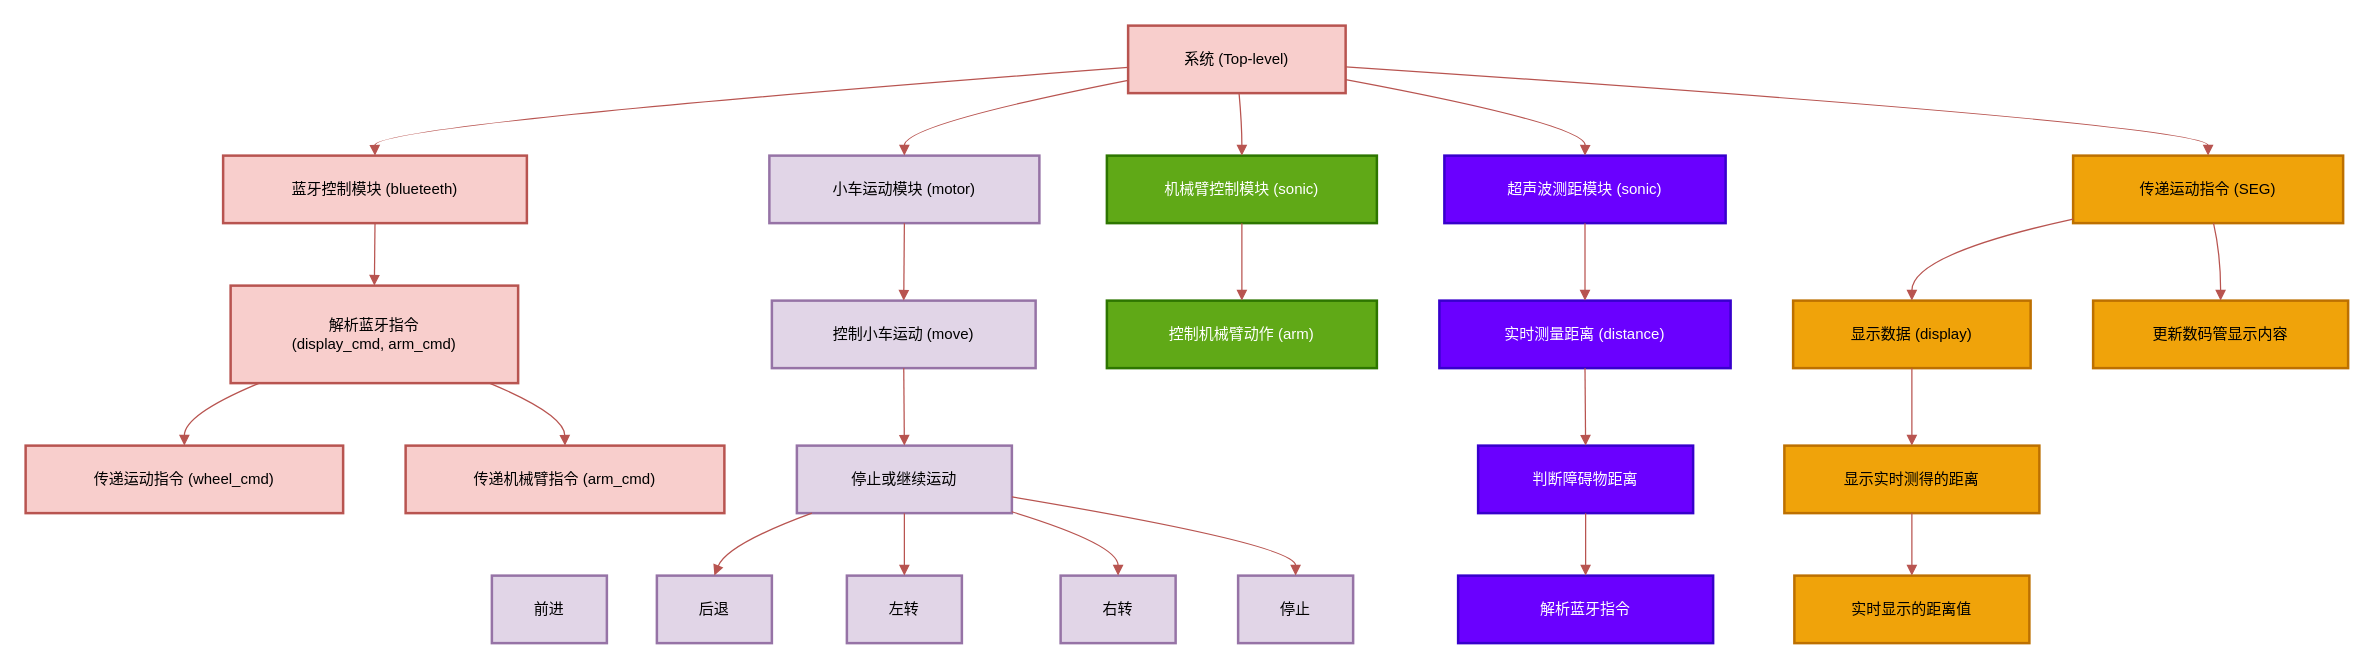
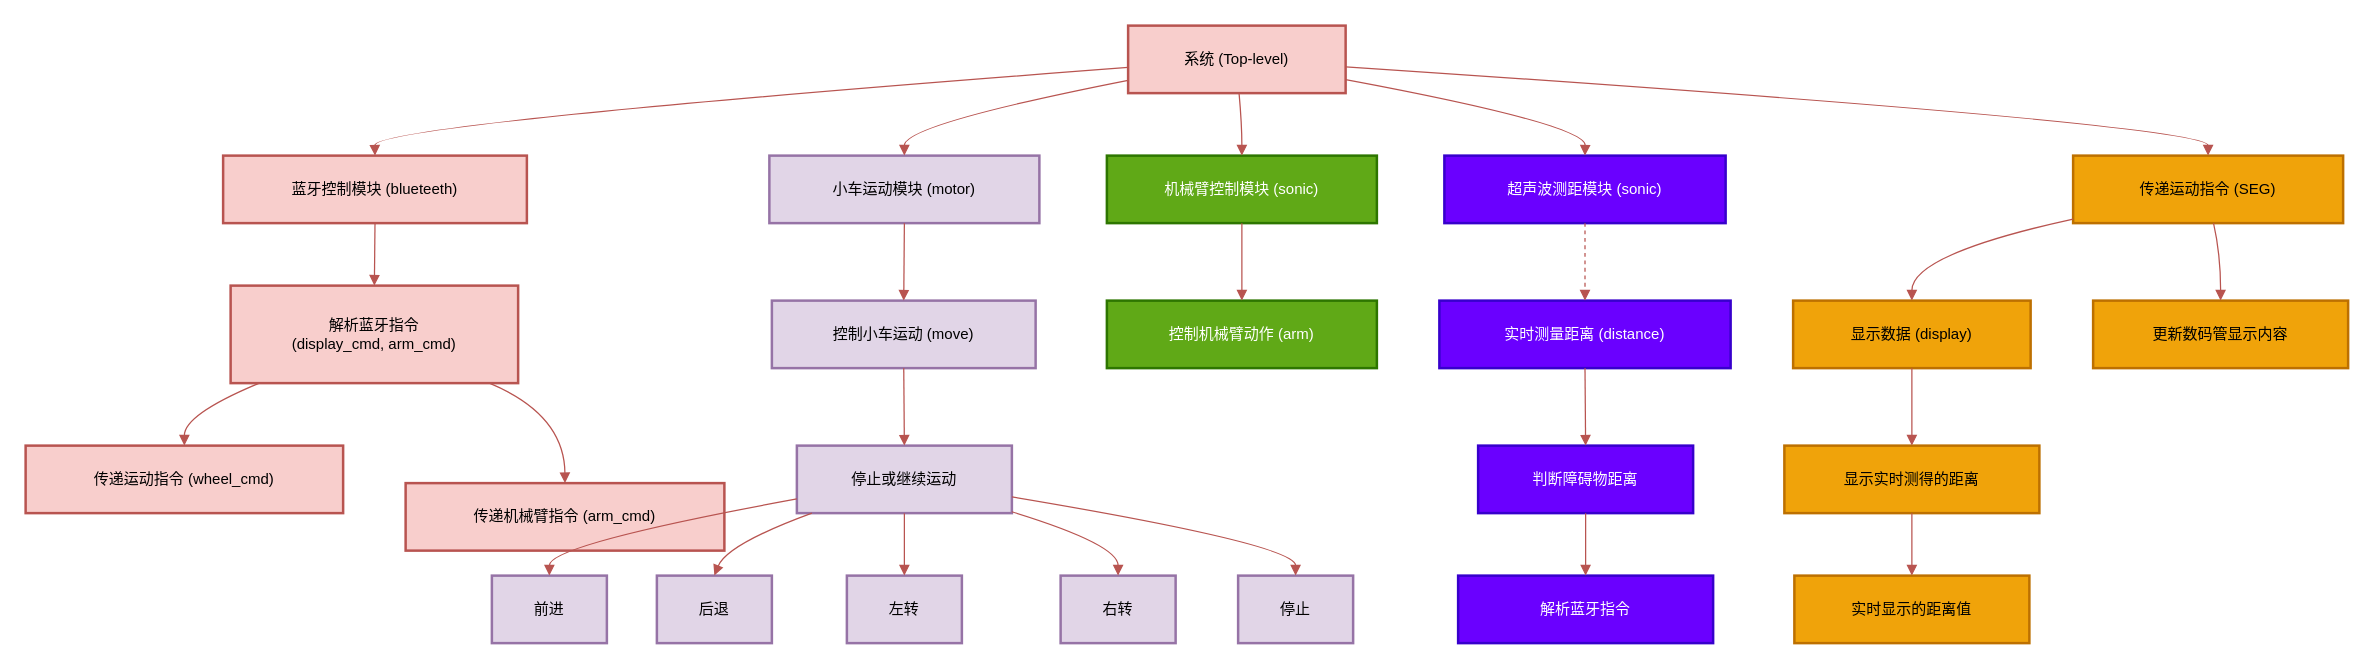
- <mxCell id="34" value="" style="curved=1;startArrow=none;endArrow=block;exitX=0.5;exitY=1;entryX=0.5;entryY=0;rounded=0;fillColor=#f8cecc;strokeColor=#b85450;" edge="1" parent="1" source="6" target="11"><mxGeometry relative="1" as="geometry"><Array as="points" /></mxGeometry></mxCell>
+ <mxCell id="34" value="" style="curved=1;startArrow=none;endArrow=block;exitX=0.5;exitY=1;entryX=0.5;entryY=0;rounded=0;fillColor=#f8cecc;strokeColor=#b85450;dashed=1;" edge="1" parent="1" source="6" target="11"><mxGeometry relative="1" as="geometry"><Array as="points" /></mxGeometry></mxCell>
- <mxCell id="17" value="传递机械臂指令 (arm_cmd)" style="whiteSpace=wrap;strokeWidth=2;fillColor=#f8cecc;strokeColor=#b85450;" vertex="1" parent="1"><mxGeometry x="324" y="356" width="255" height="54" as="geometry" /></mxCell>
+ <mxCell id="17" value="传递机械臂指令 (arm_cmd)" style="whiteSpace=wrap;strokeWidth=2;fillColor=#f8cecc;strokeColor=#b85450;" vertex="1" parent="1"><mxGeometry x="324" y="386" width="255" height="54" as="geometry" /></mxCell>
+ <mxCell id="43" value="" style="curved=1;startArrow=none;endArrow=block;exitX=0;exitY=0.79;entryX=0.5;entryY=0;rounded=0;fillColor=#f8cecc;strokeColor=#b85450;" edge="1" parent="1" source="13" target="20"><mxGeometry relative="1" as="geometry"><Array as="points"><mxPoint x="439" y="435" /></Array></mxGeometry></mxCell>
